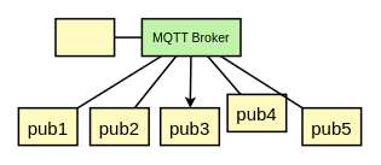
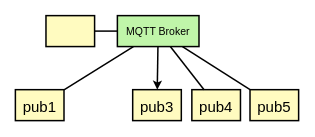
- <mxCell id="13" value="" style="edgeStyle=none;endArrow=none;dashed=0;html=1;strokeWidth=2;rounded=0;" edge="1" source="9" target="6" parent="2"><mxGeometry relative="1" as="geometry" /></mxCell>
- <mxCell id="7" value="pub4" style="strokeWidth=2;dashed=0;align=center;fontSize=20;shape=rect;fillColor=#fffbc0;strokeColor=#000000;" vertex="1" parent="2"><mxGeometry x="230.304" y="83.72" width="64.833" height="41.27" as="geometry" /></mxCell>
+ <mxCell id="7" value="pub4" style="strokeWidth=2;dashed=0;align=center;fontSize=20;shape=rect;fillColor=#fffbc0;strokeColor=#000000;" vertex="1" parent="2"><mxGeometry x="235.304" y="98.72" width="64.833" height="41.27" as="geometry" /></mxCell>
- <mxCell id="6" value="pub2" style="strokeWidth=2;dashed=0;align=center;fontSize=20;shape=rect;fillColor=#fffbc0;strokeColor=#000000;" vertex="1" parent="2"><mxGeometry x="78.888" y="98.72" width="64.833" height="41.27" as="geometry" /></mxCell>
